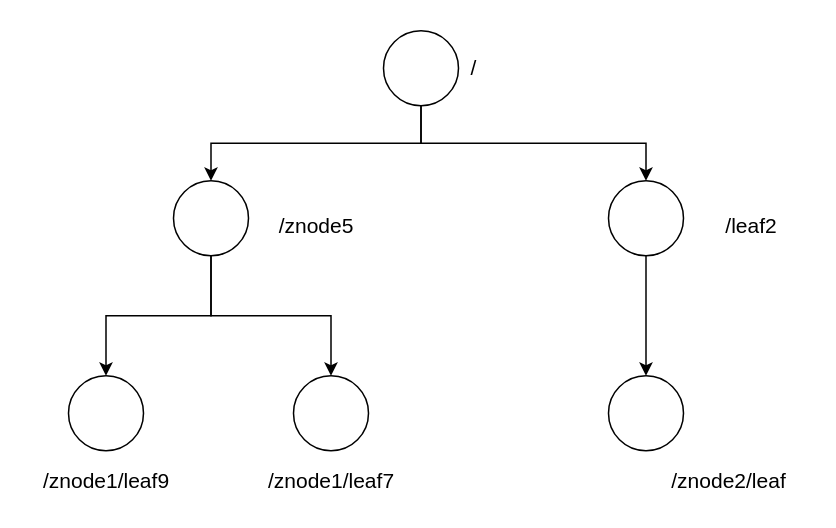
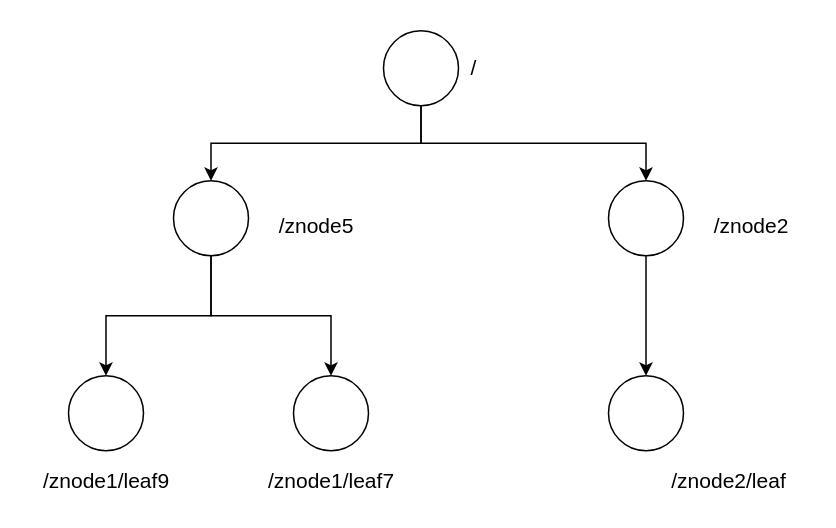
- <mxCell id="15" value="/leaf2" style="text;html=1;align=center;verticalAlign=middle;resizable=0;points=[];autosize=1;fontSize=14;" vertex="1" parent="1"><mxGeometry x="465" y="140" width="70" height="20" as="geometry" /></mxCell>
+ <mxCell id="15" value="/znode2" style="text;html=1;align=center;verticalAlign=middle;resizable=0;points=[];autosize=1;fontSize=14;" vertex="1" parent="1"><mxGeometry x="465" y="140" width="70" height="20" as="geometry" /></mxCell>
